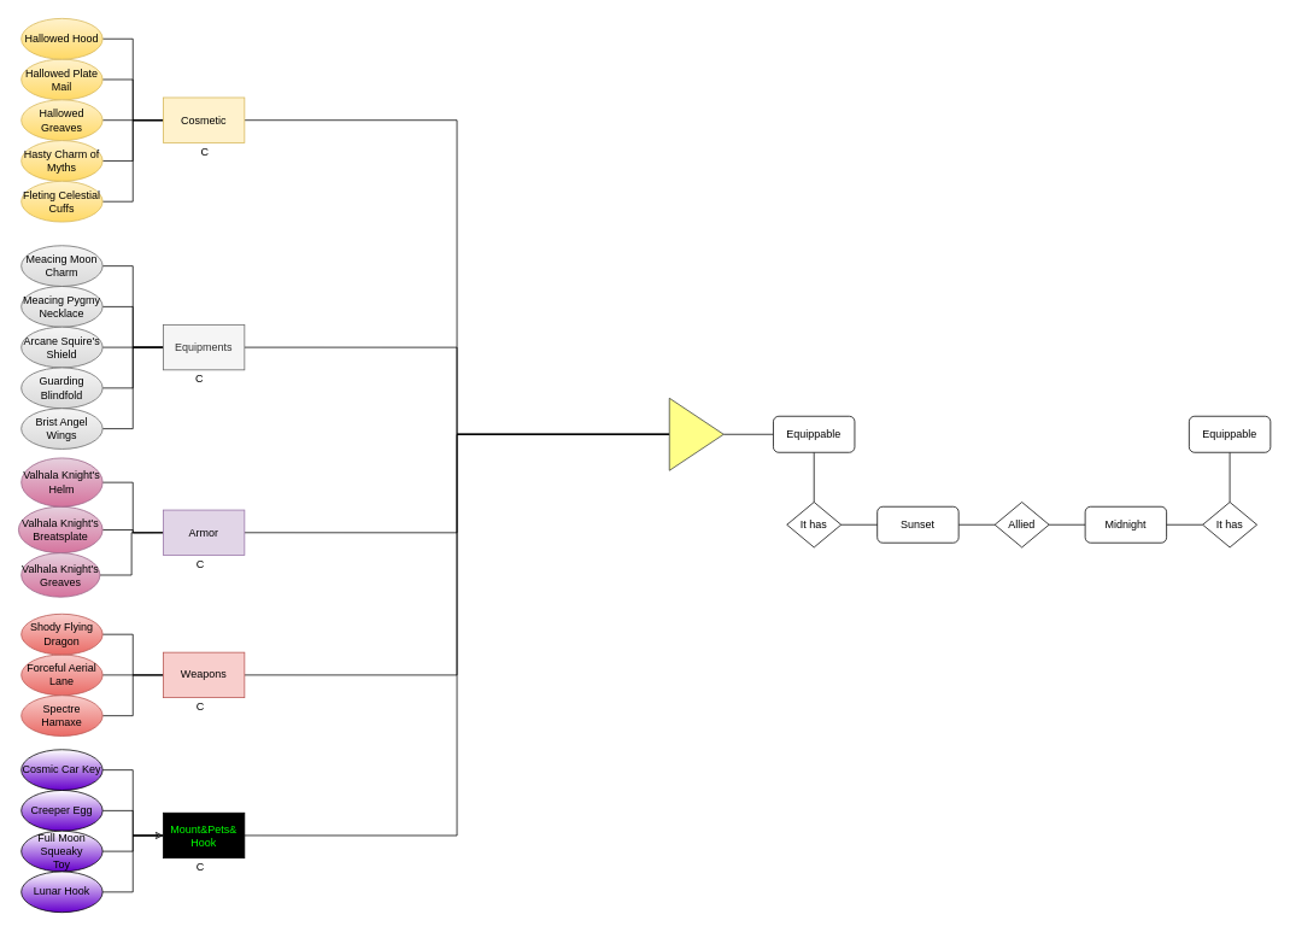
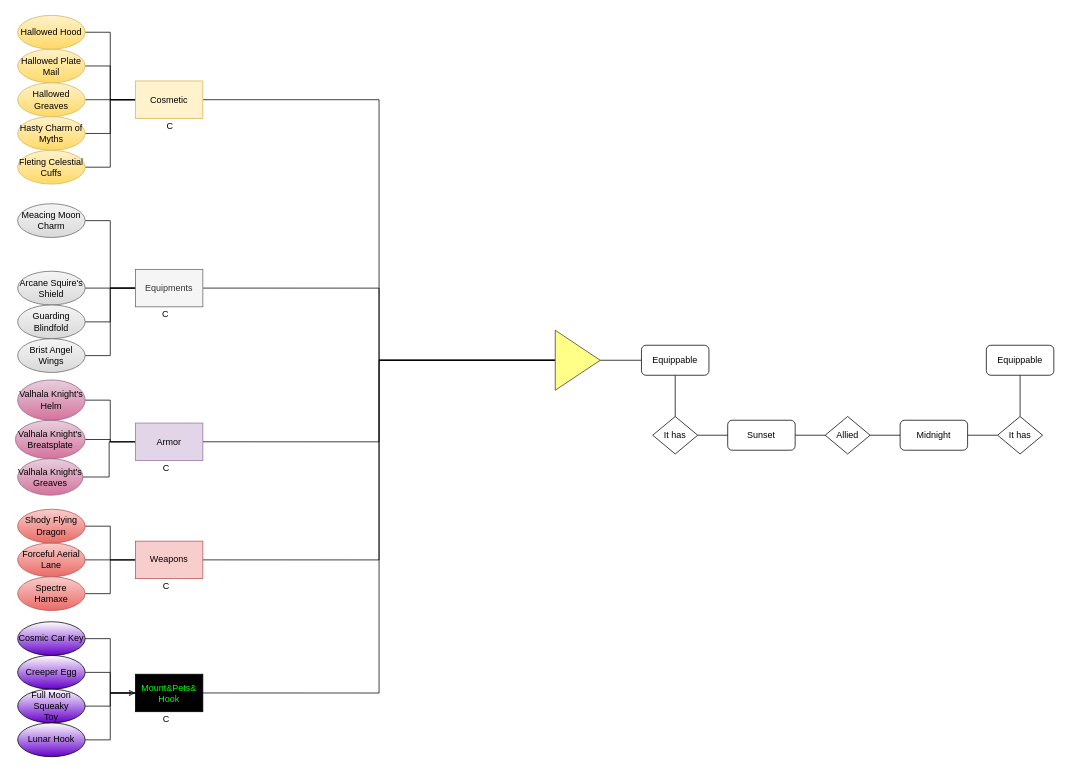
- <mxCell id="33" value="&lt;span&gt;Meacing Pygmy&lt;br&gt;&lt;/span&gt;Necklace" style="ellipse;whiteSpace=wrap;html=1;fillColor=#f5f5f5;gradientColor=#D9D9D9;strokeColor=#666666;" vertex="1" parent="1"><mxGeometry x="23" y="316.25" width="90" height="45" as="geometry" /></mxCell>
- <mxCell id="32" style="edgeStyle=orthogonalEdgeStyle;rounded=0;orthogonalLoop=1;jettySize=auto;html=1;entryX=0;entryY=0.5;entryDx=0;entryDy=0;endArrow=none;endFill=0;" edge="1" parent="1" source="33" target="63"><mxGeometry relative="1" as="geometry" /></mxCell>
